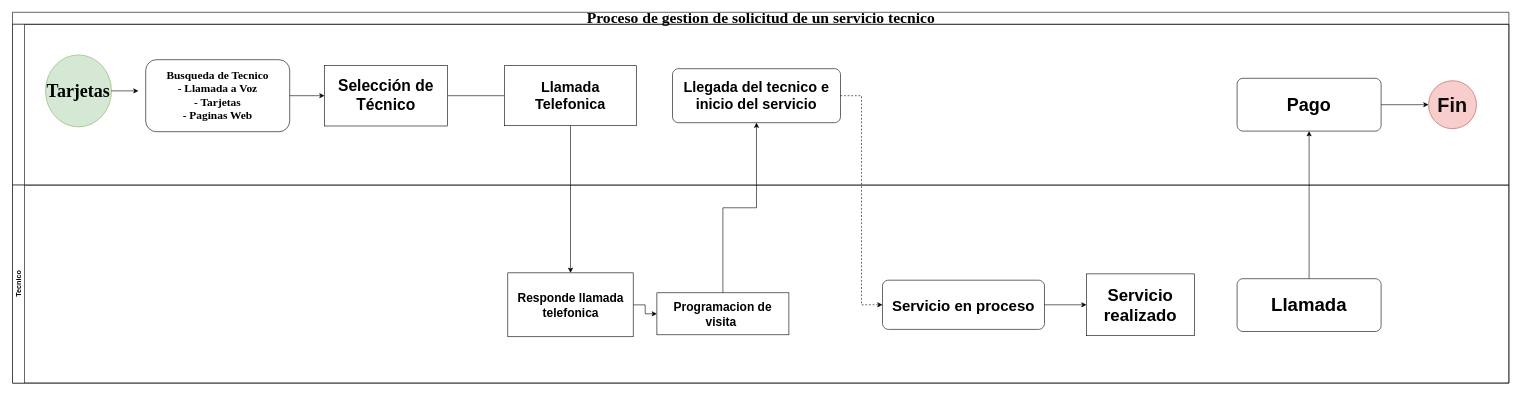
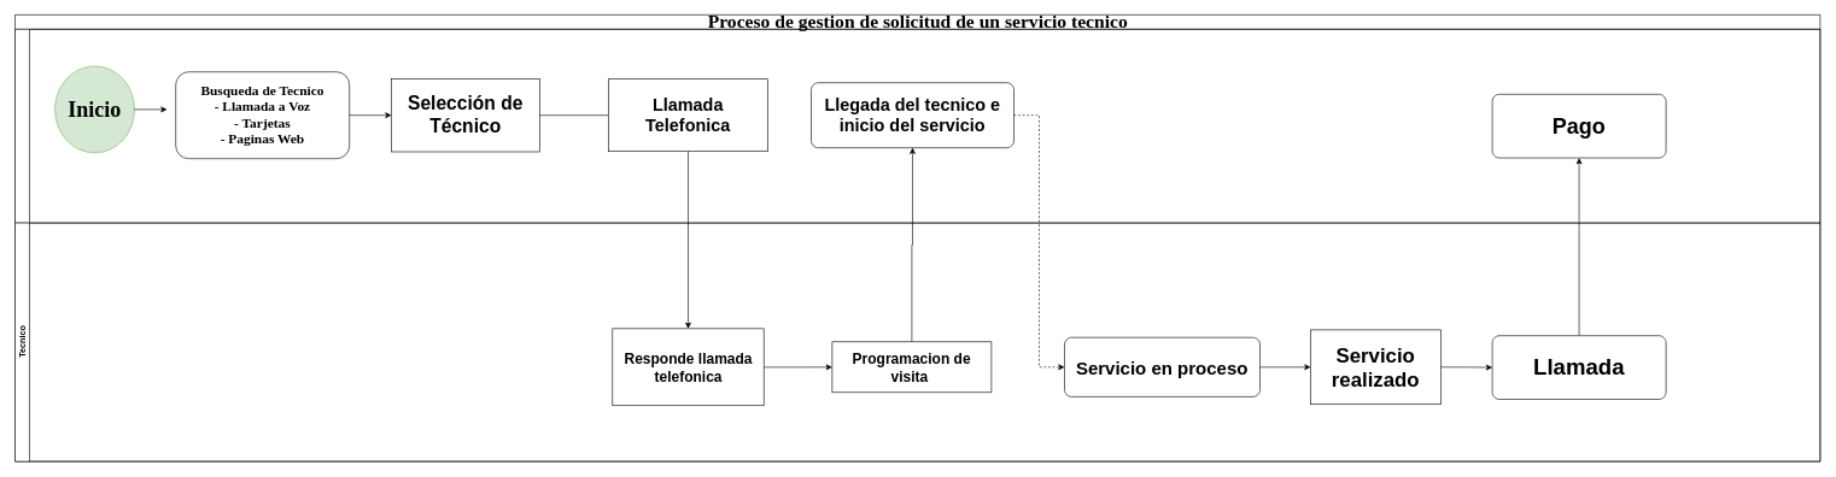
- <mxCell id="4" value="Tarjetas" style="ellipse;whiteSpace=wrap;html=1;rounded=0;shadow=0;labelBackgroundColor=none;strokeWidth=1;fontFamily=Verdana;fontSize=30;align=center;fillColor=#d5e8d4;strokeColor=#82b366;fontColor=#000000;fontStyle=1" vertex="1" parent="3"><mxGeometry x="55" y="51" width="110" height="120" as="geometry" /></mxCell>
+ <mxCell id="4" value="Inicio" style="ellipse;whiteSpace=wrap;html=1;rounded=0;shadow=0;labelBackgroundColor=none;strokeWidth=1;fontFamily=Verdana;fontSize=30;align=center;fillColor=#d5e8d4;strokeColor=#82b366;fontColor=#000000;fontStyle=1" vertex="1" parent="3"><mxGeometry x="55" y="51" width="110" height="120" as="geometry" /></mxCell>
- <mxCell id="13" style="edgeStyle=orthogonalEdgeStyle;rounded=0;orthogonalLoop=1;jettySize=auto;html=1;" edge="1" parent="3" source="14" target="12"><mxGeometry relative="1" as="geometry" /></mxCell>
- <mxCell id="12" value="Fin" style="ellipse;whiteSpace=wrap;html=1;aspect=fixed;fillColor=#f8cecc;strokeColor=#b85450;fontColor=#0D0D0D;fontStyle=1;fontSize=33;" vertex="1" parent="3"><mxGeometry x="2360" y="94" width="80" height="80" as="geometry" /></mxCell>
+ <mxCell id="24" style="edgeStyle=orthogonalEdgeStyle;rounded=0;orthogonalLoop=1;jettySize=auto;html=1;" edge="1" parent="19" source="22" target="23"><mxGeometry relative="1" as="geometry" /></mxCell>
- <mxCell id="25" value="Programacion de visita&amp;nbsp;" style="rounded=0;whiteSpace=wrap;html=1;fontSize=20;strokeColor=default;align=center;verticalAlign=middle;fontFamily=Helvetica;fontColor=default;fillColor=default;fontStyle=1" vertex="1" parent="19"><mxGeometry x="1074" y="179.5" width="220" height="70" as="geometry" /></mxCell>
+ <mxCell id="25" value="Programacion de visita&amp;nbsp;" style="rounded=0;whiteSpace=wrap;html=1;fontSize=20;strokeColor=default;align=center;verticalAlign=middle;fontFamily=Helvetica;fontColor=default;fillColor=default;fontStyle=1" vertex="1" parent="19"><mxGeometry x="1129" y="164.5" width="220" height="70" as="geometry" /></mxCell>
